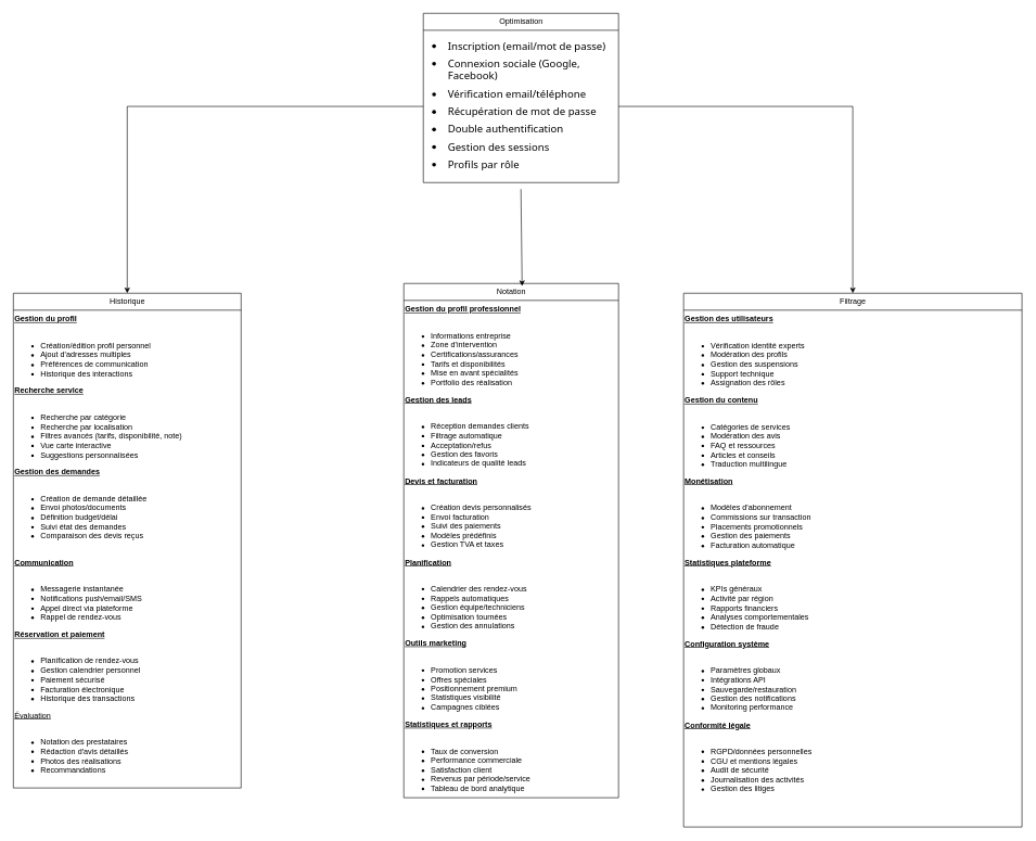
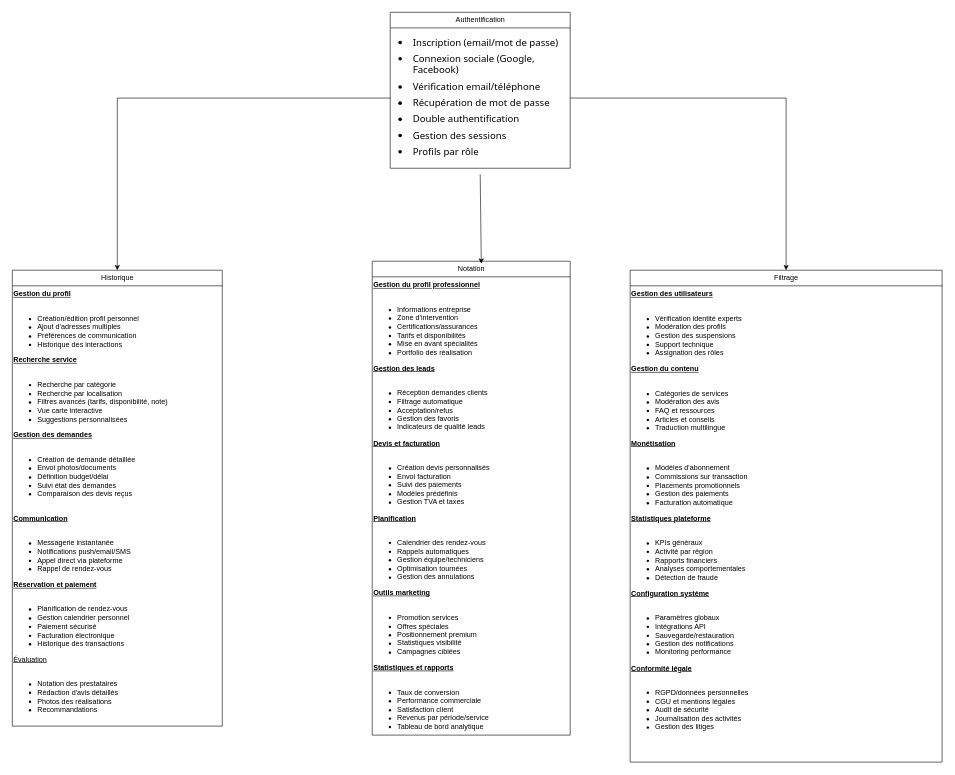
- <mxCell id="5" value="Optimisation" style="swimlane;fontStyle=0;childLayout=stackLayout;horizontal=1;startSize=26;fillColor=none;horizontalStack=0;resizeParent=1;resizeParentMax=0;resizeLast=0;collapsible=1;marginBottom=0;html=1;" vertex="1" parent="1"><mxGeometry x="650" y="20" width="300" height="260" as="geometry" /></mxCell>
+ <mxCell id="5" value="Authentification" style="swimlane;fontStyle=0;childLayout=stackLayout;horizontal=1;startSize=26;fillColor=none;horizontalStack=0;resizeParent=1;resizeParentMax=0;resizeLast=0;collapsible=1;marginBottom=0;html=1;" vertex="1" parent="1"><mxGeometry x="650" y="20" width="300" height="260" as="geometry" /></mxCell>
